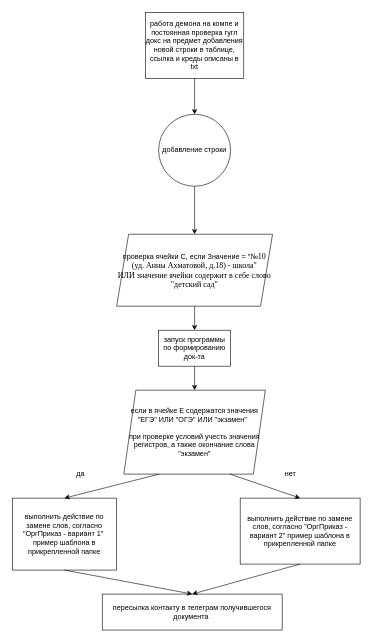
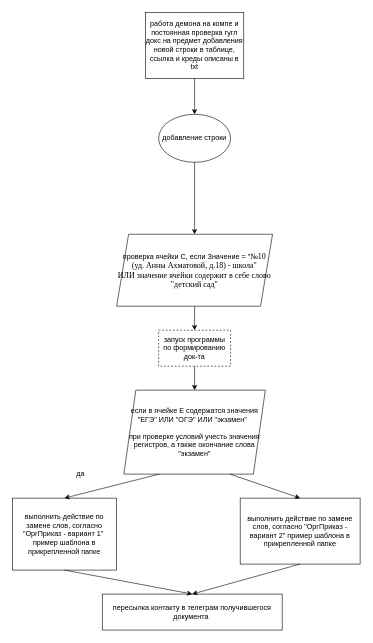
- <mxCell id="2" value="добавление строки" style="ellipse;whiteSpace=wrap;html=1;" vertex="1" parent="1"><mxGeometry x="264" y="190" width="120" height="120" as="geometry" /></mxCell>
+ <mxCell id="2" value="добавление строки" style="ellipse;whiteSpace=wrap;html=1;" vertex="1" parent="1"><mxGeometry x="264" y="190" width="120" height="80" as="geometry" /></mxCell>
- <mxCell id="5" value="запуск программы по формированию док-та" style="rounded=0;whiteSpace=wrap;html=1;" vertex="1" parent="1"><mxGeometry x="264" y="550" width="120" height="60" as="geometry" /></mxCell>
+ <mxCell id="5" value="запуск программы по формированию док-та" style="rounded=0;whiteSpace=wrap;html=1;dashed=1;" vertex="1" parent="1"><mxGeometry x="264" y="550" width="120" height="60" as="geometry" /></mxCell>
- <mxCell id="13" value="нет" style="text;html=1;strokeColor=none;fillColor=none;align=center;verticalAlign=middle;whiteSpace=wrap;rounded=0;" vertex="1" parent="1"><mxGeometry x="454" y="775" width="60" height="30" as="geometry" /></mxCell>
